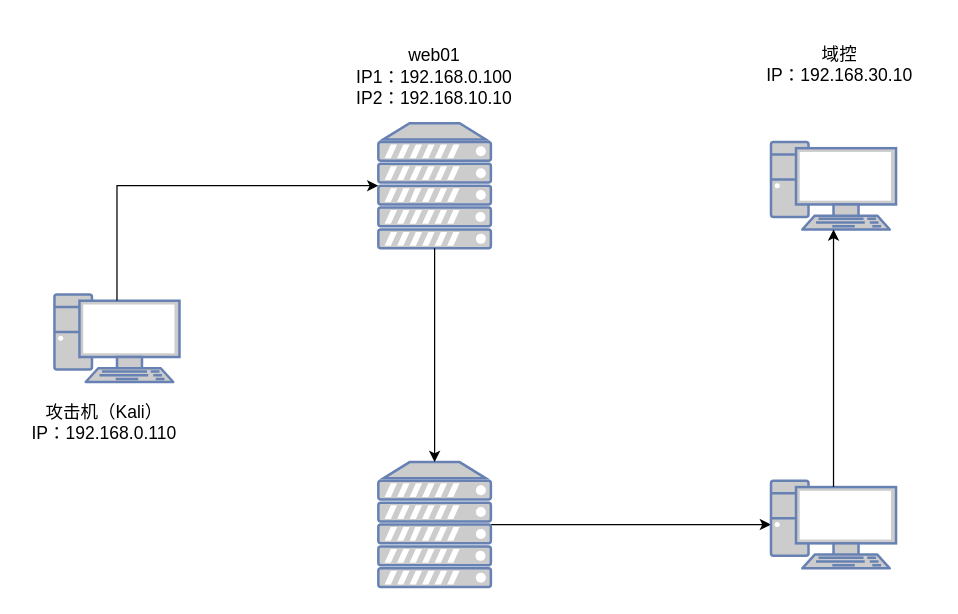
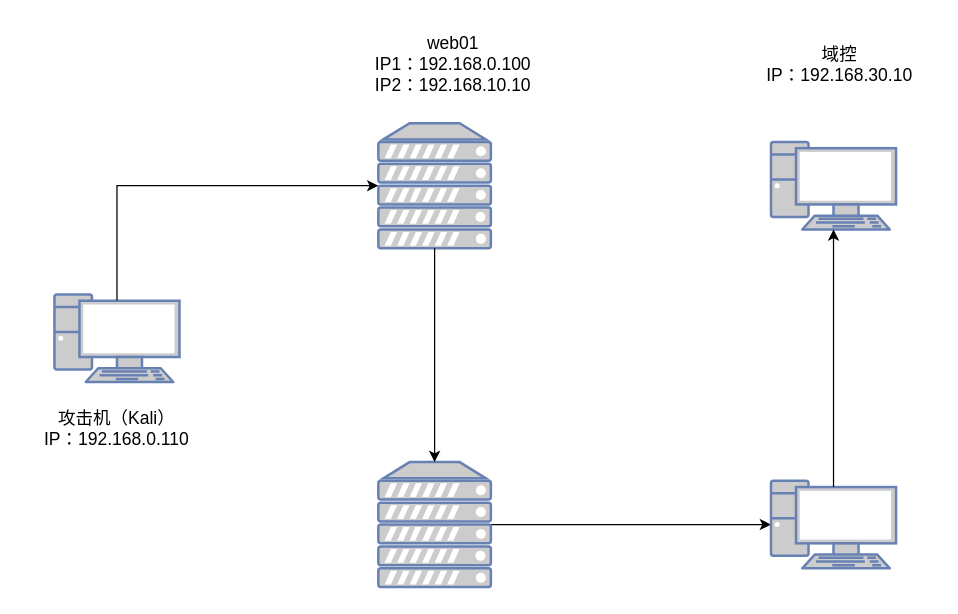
- <mxCell id="12" value="web01&lt;div style=&quot;font-size: 14px;&quot;&gt;IP1：192.168.0.100&lt;/div&gt;&lt;div style=&quot;font-size: 14px;&quot;&gt;IP2：192.168.10.10&lt;/div&gt;" style="text;html=1;align=center;verticalAlign=middle;whiteSpace=wrap;rounded=0;fontSize=14;spacing=3;spacingTop=1;" vertex="1" parent="1"><mxGeometry x="274" y="30" width="146" height="60" as="geometry" /></mxCell>
+ <mxCell id="12" value="web01&lt;div style=&quot;font-size: 14px;&quot;&gt;IP1：192.168.0.100&lt;/div&gt;&lt;div style=&quot;font-size: 14px;&quot;&gt;IP2：192.168.10.10&lt;/div&gt;" style="text;html=1;align=center;verticalAlign=middle;whiteSpace=wrap;rounded=0;fontSize=14;spacing=3;spacingTop=1;" vertex="1" parent="1"><mxGeometry x="289" y="20" width="146" height="60" as="geometry" /></mxCell>
- <mxCell id="11" value="攻击机（Kali）&lt;div style=&quot;font-size: 14px;&quot;&gt;IP：192.168.0.110&lt;/div&gt;" style="text;html=1;align=center;verticalAlign=middle;whiteSpace=wrap;rounded=0;fontSize=14;spacing=3;spacingTop=1;" vertex="1" parent="1"><mxGeometry x="10" y="314" width="146" height="45" as="geometry" /></mxCell>
+ <mxCell id="11" value="攻击机（Kali）&lt;div style=&quot;font-size: 14px;&quot;&gt;IP：192.168.0.110&lt;/div&gt;" style="text;html=1;align=center;verticalAlign=middle;whiteSpace=wrap;rounded=0;fontSize=14;spacing=3;spacingTop=1;" vertex="1" parent="1"><mxGeometry x="20" y="319" width="146" height="45" as="geometry" /></mxCell>
